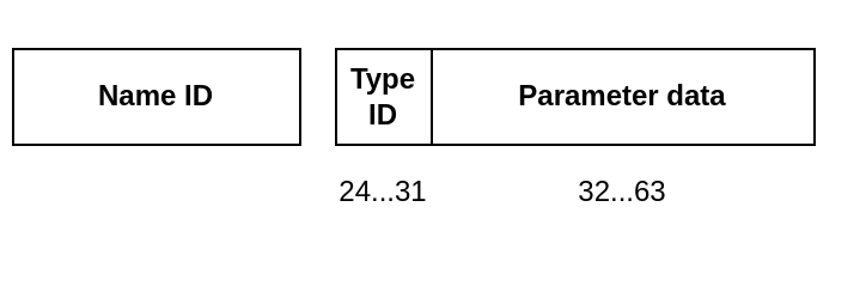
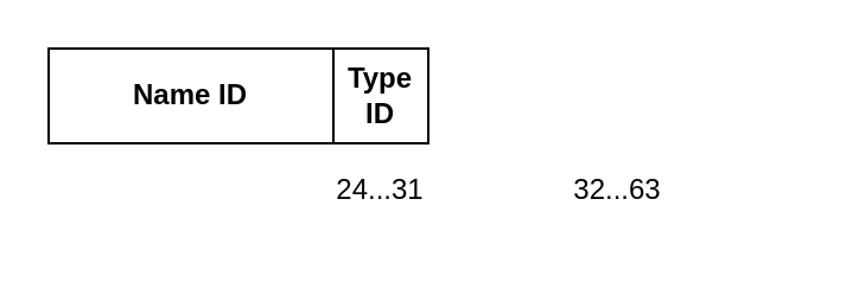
- <mxCell id="2" value="&lt;b&gt;Name ID&lt;/b&gt;" style="whiteSpace=wrap;html=1;align=center;" parent="1" vertex="1"><mxGeometry x="5" y="20" width="120" height="40" as="geometry" /></mxCell>
+ <mxCell id="2" value="&lt;b&gt;Name ID&lt;/b&gt;" style="whiteSpace=wrap;html=1;align=center;" parent="1" vertex="1"><mxGeometry x="20" y="20" width="120" height="40" as="geometry" /></mxCell>
- <mxCell id="4" value="&lt;b&gt;Parameter data&lt;/b&gt;" style="whiteSpace=wrap;html=1;align=center;" parent="1" vertex="1"><mxGeometry x="180" y="20" width="160" height="40" as="geometry" /></mxCell>
